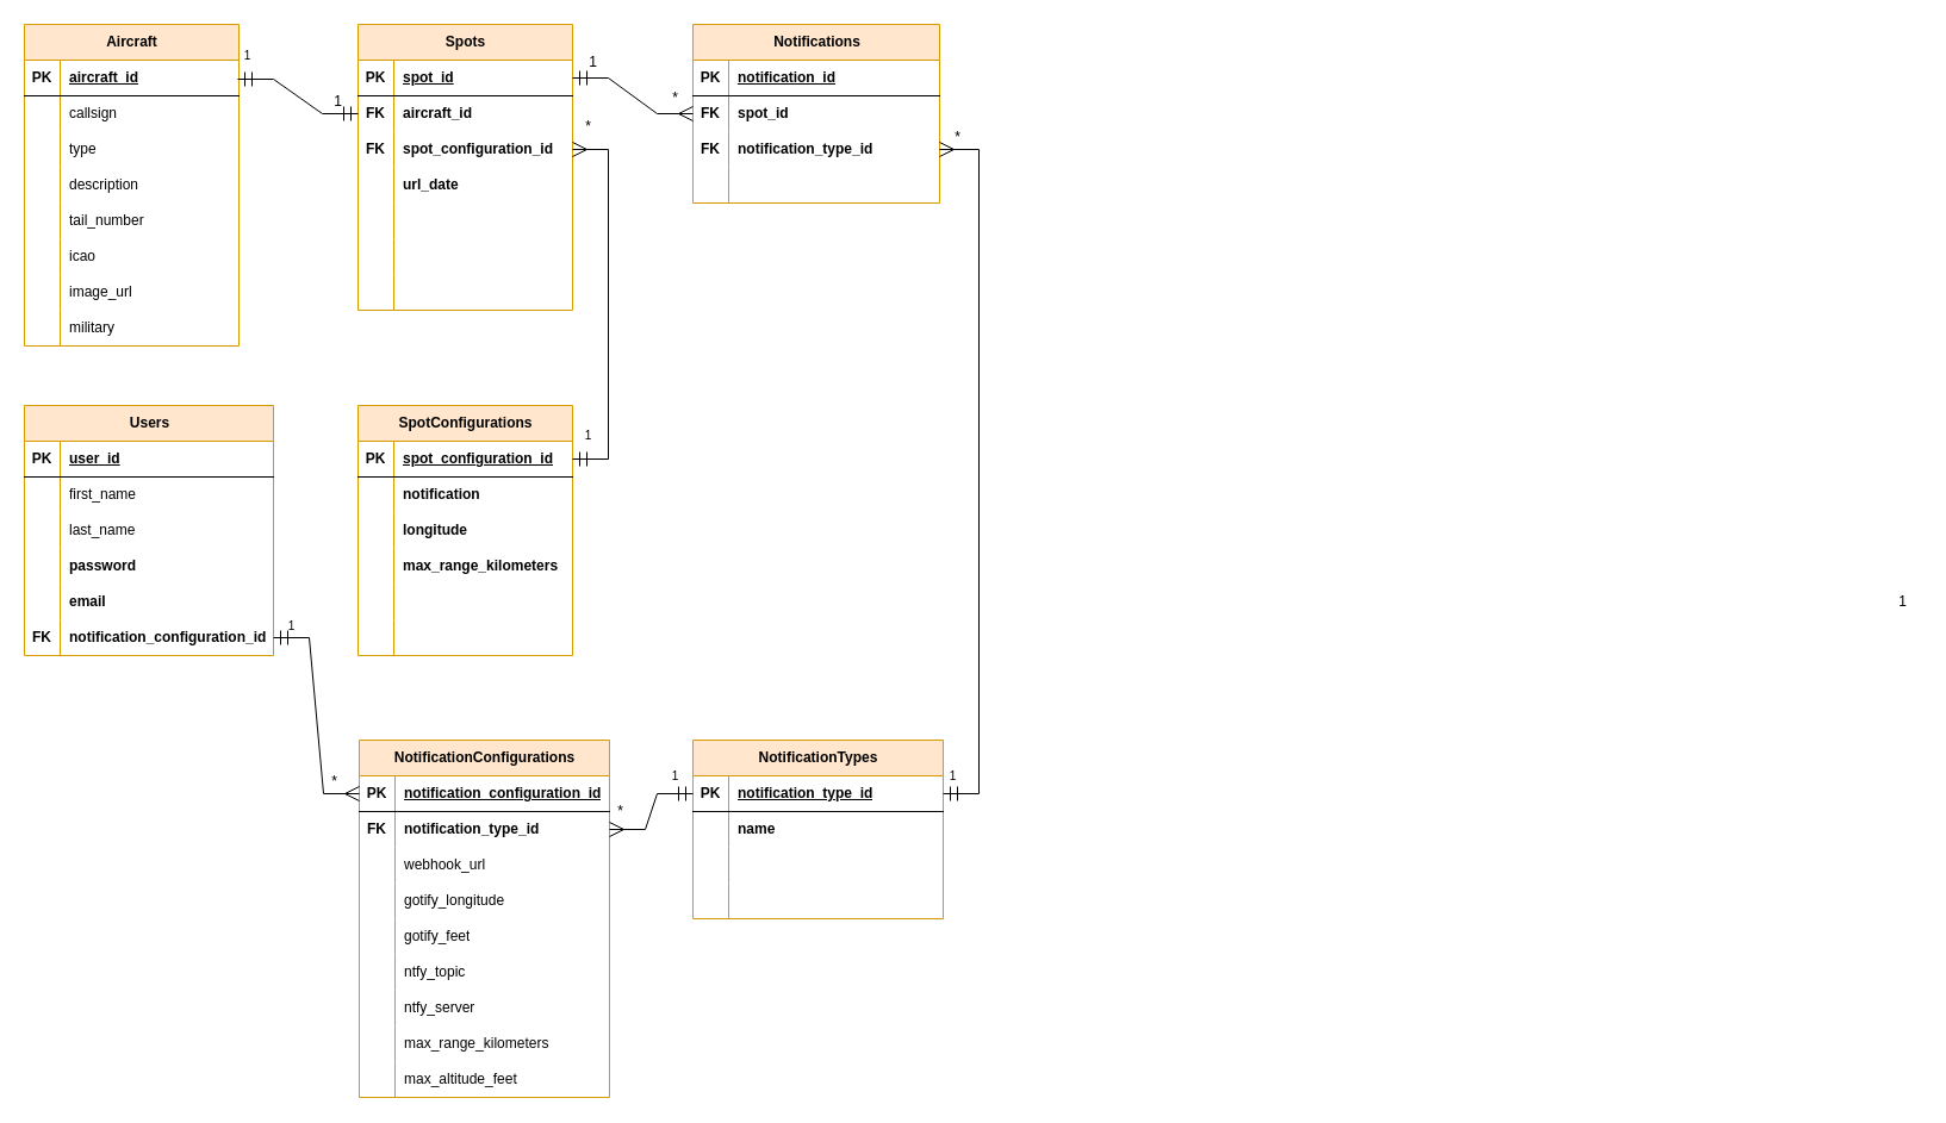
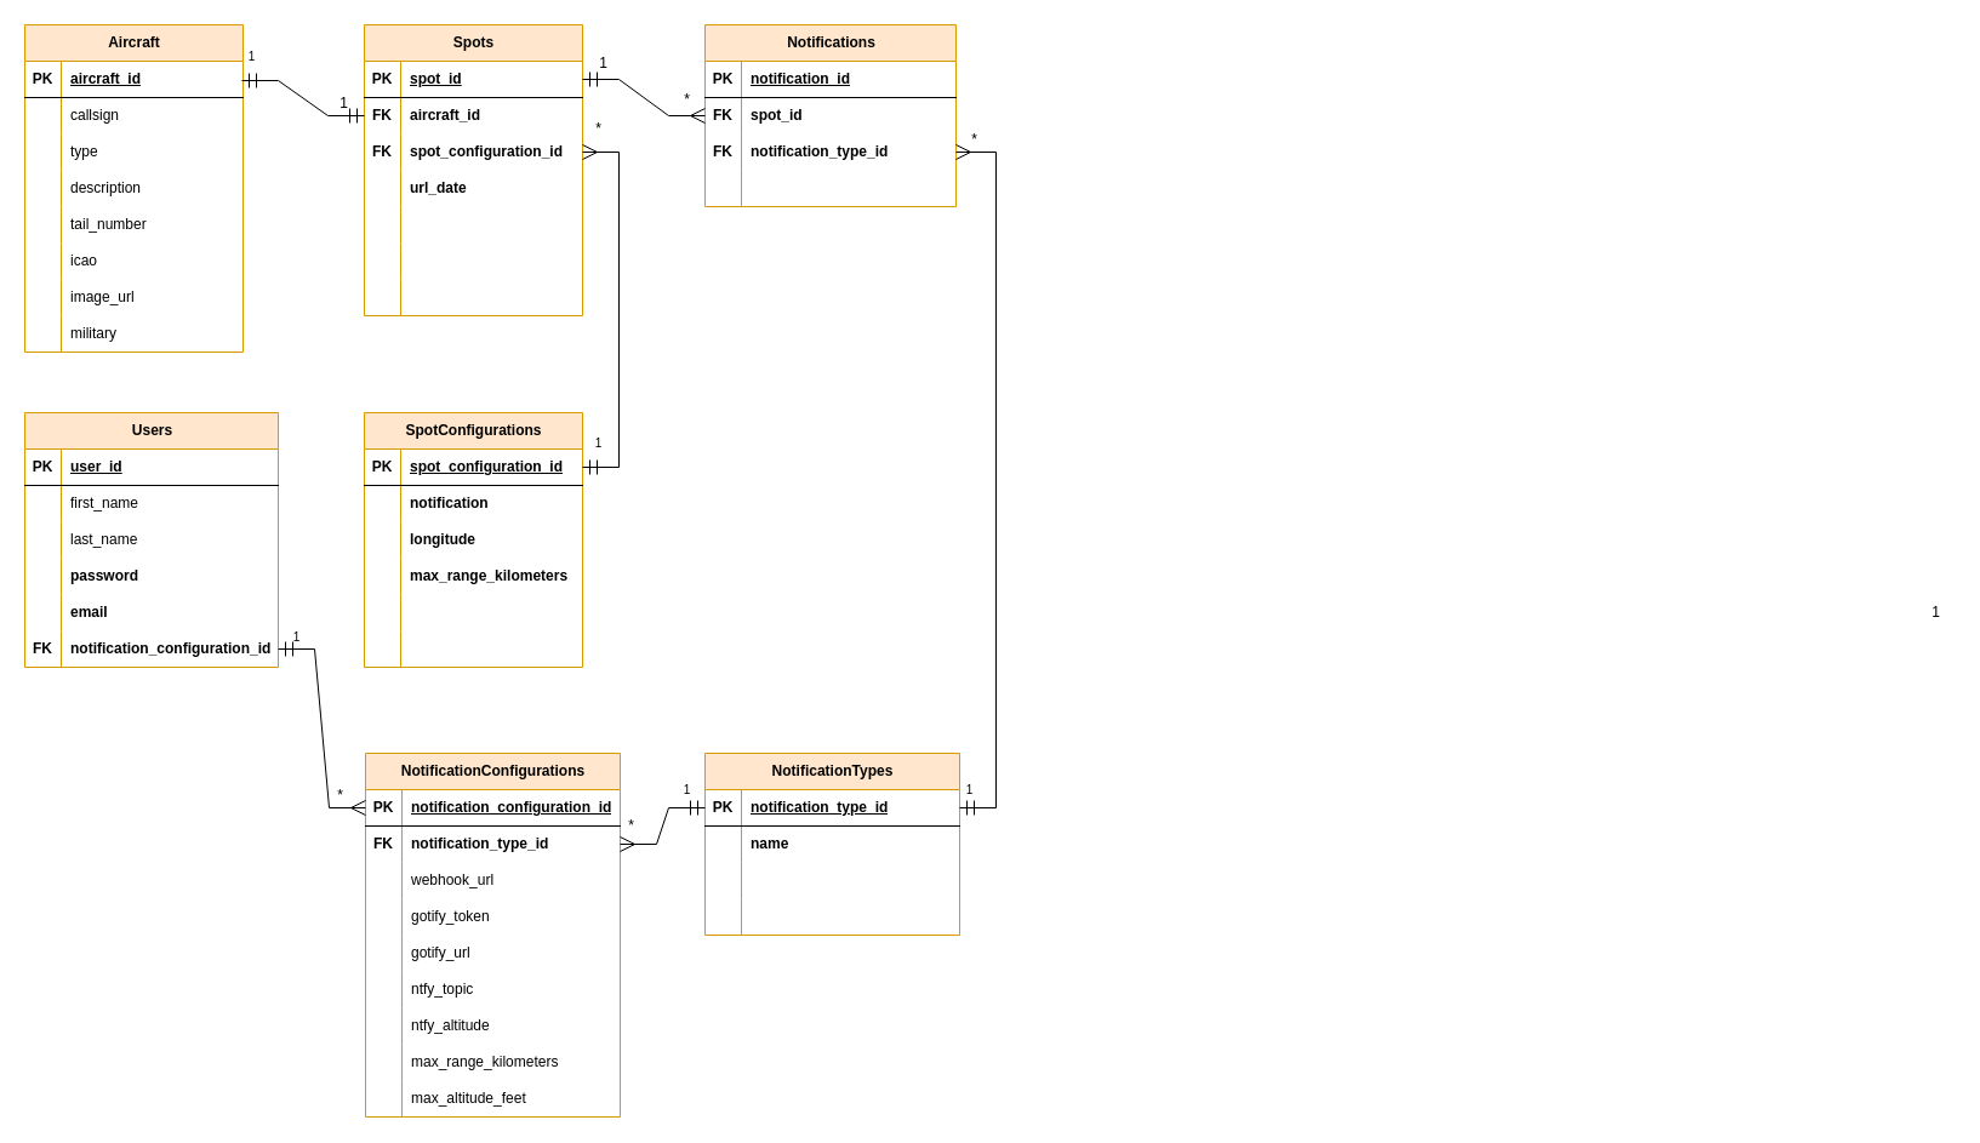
- <mxCell id="112" value="gotify_longitude" style="shape=partialRectangle;connectable=0;fillColor=none;top=0;left=0;bottom=0;right=0;align=left;spacingLeft=6;overflow=hidden;whiteSpace=wrap;html=1;fontStyle=0" parent="110" vertex="1"><mxGeometry x="30" width="180" height="30" as="geometry"><mxRectangle width="180" height="30" as="alternateBounds" /></mxGeometry></mxCell>
+ <mxCell id="112" value="gotify_token" style="shape=partialRectangle;connectable=0;fillColor=none;top=0;left=0;bottom=0;right=0;align=left;spacingLeft=6;overflow=hidden;whiteSpace=wrap;html=1;fontStyle=0" parent="110" vertex="1"><mxGeometry x="30" width="180" height="30" as="geometry"><mxRectangle width="180" height="30" as="alternateBounds" /></mxGeometry></mxCell>
- <mxCell id="115" value="gotify_feet" style="shape=partialRectangle;connectable=0;fillColor=none;top=0;left=0;bottom=0;right=0;align=left;spacingLeft=6;overflow=hidden;whiteSpace=wrap;html=1;fontStyle=0" parent="113" vertex="1"><mxGeometry x="30" width="180" height="30" as="geometry"><mxRectangle width="180" height="30" as="alternateBounds" /></mxGeometry></mxCell>
+ <mxCell id="115" value="gotify_url" style="shape=partialRectangle;connectable=0;fillColor=none;top=0;left=0;bottom=0;right=0;align=left;spacingLeft=6;overflow=hidden;whiteSpace=wrap;html=1;fontStyle=0" parent="113" vertex="1"><mxGeometry x="30" width="180" height="30" as="geometry"><mxRectangle width="180" height="30" as="alternateBounds" /></mxGeometry></mxCell>
- <mxCell id="121" value="ntfy_server" style="shape=partialRectangle;connectable=0;fillColor=none;top=0;left=0;bottom=0;right=0;align=left;spacingLeft=6;overflow=hidden;whiteSpace=wrap;html=1;fontStyle=0" parent="119" vertex="1"><mxGeometry x="30" width="180" height="30" as="geometry"><mxRectangle width="180" height="30" as="alternateBounds" /></mxGeometry></mxCell>
+ <mxCell id="121" value="ntfy_altitude" style="shape=partialRectangle;connectable=0;fillColor=none;top=0;left=0;bottom=0;right=0;align=left;spacingLeft=6;overflow=hidden;whiteSpace=wrap;html=1;fontStyle=0" parent="119" vertex="1"><mxGeometry x="30" width="180" height="30" as="geometry"><mxRectangle width="180" height="30" as="alternateBounds" /></mxGeometry></mxCell>
